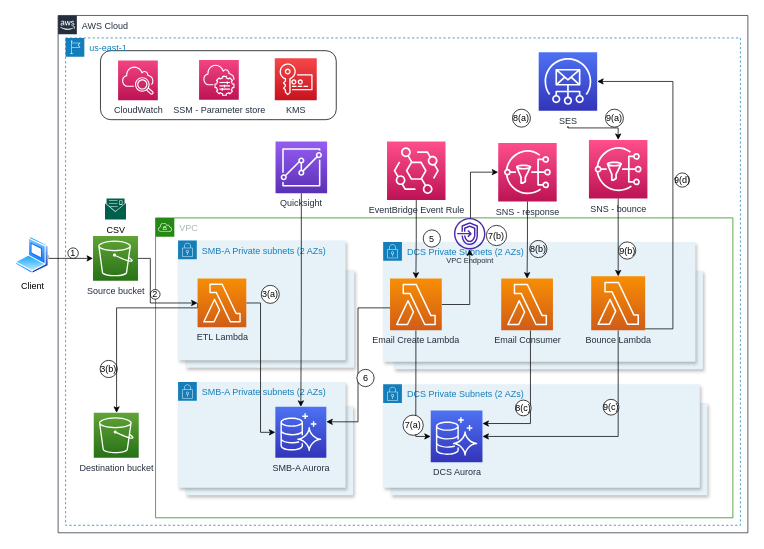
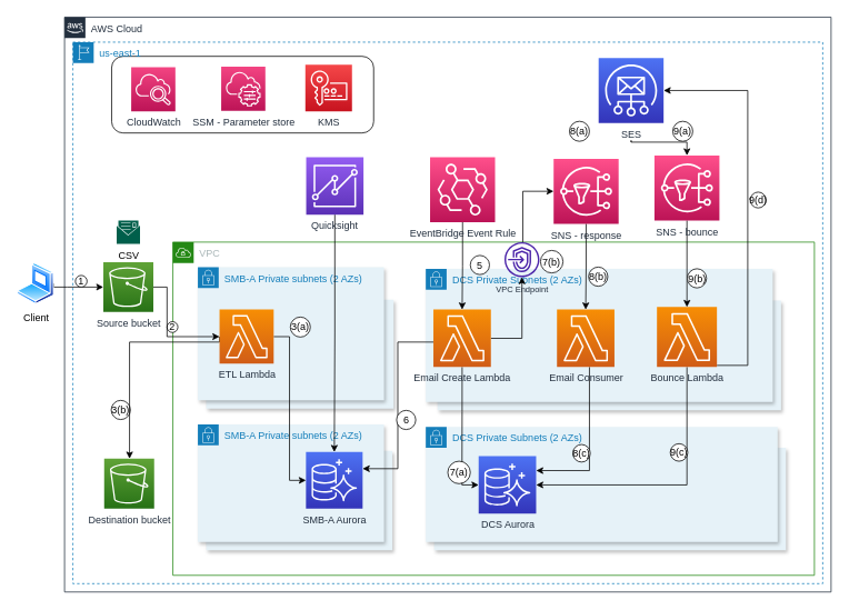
- <mxCell id="47" value="8(b)" style="ellipse;whiteSpace=wrap;html=1;aspect=fixed;fillColor=#e6f2f8;" vertex="1" parent="1"><mxGeometry x="706" y="320" width="23" height="23" as="geometry" /></mxCell>
+ <mxCell id="47" value="8(b)" style="ellipse;whiteSpace=wrap;html=1;aspect=fixed;" vertex="1" parent="1"><mxGeometry x="706" y="320" width="23" height="23" as="geometry" /></mxCell>
